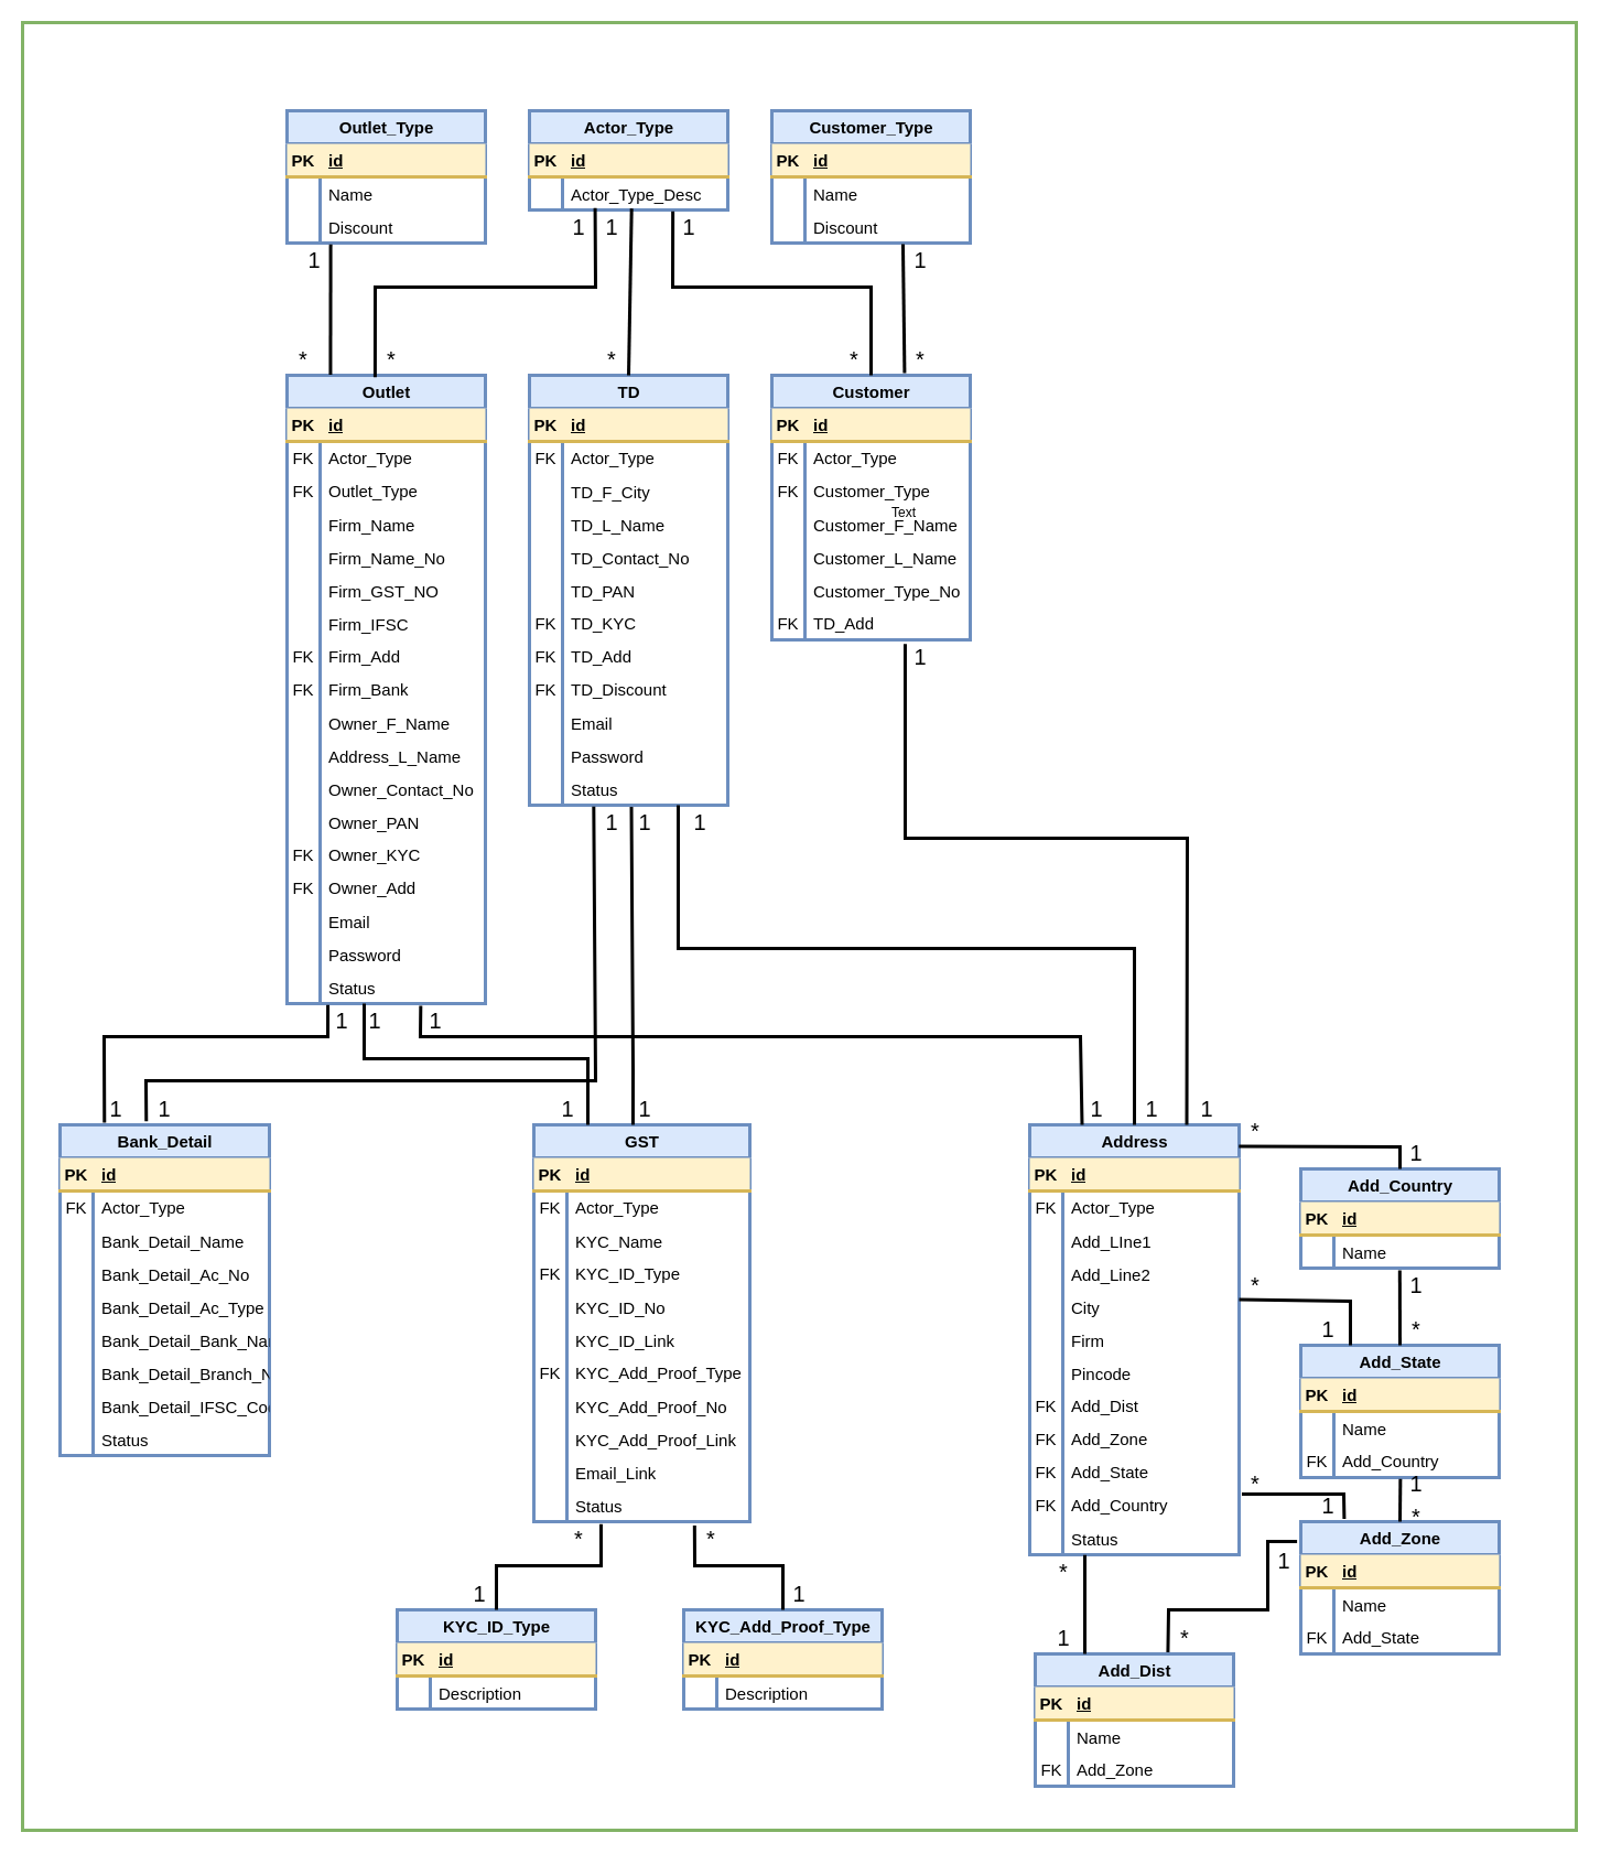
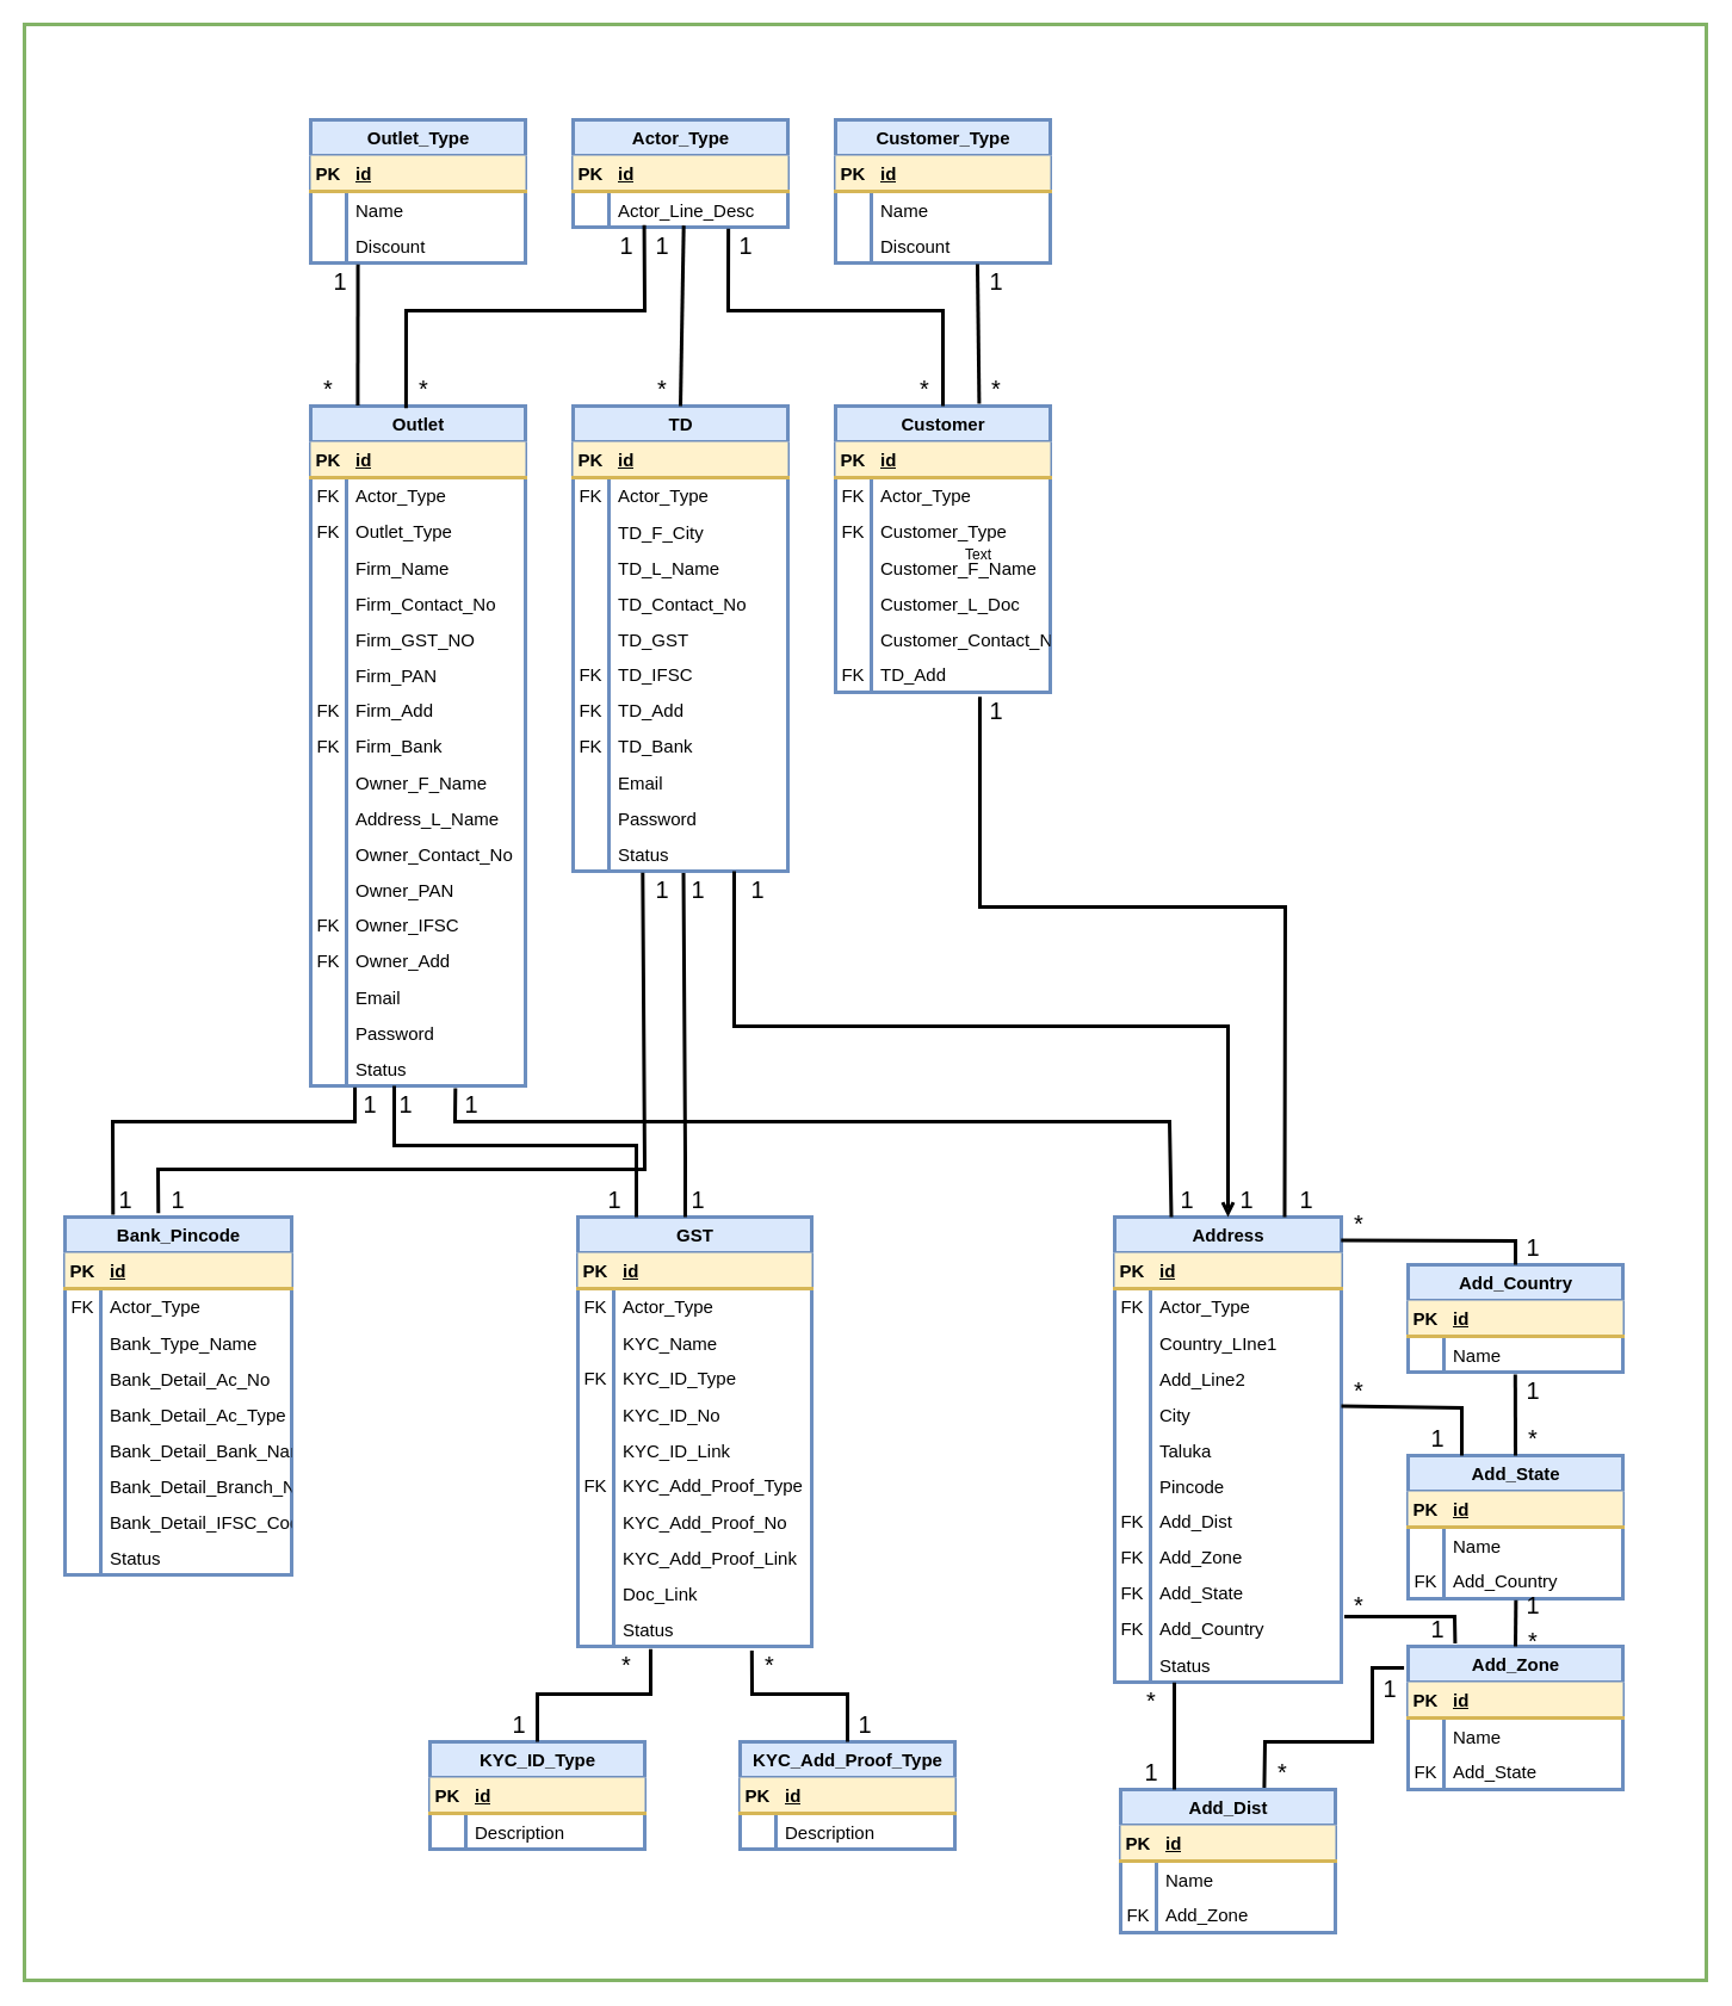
- <mxCell id="125" value="Actor_Type_Desc" style="shape=partialRectangle;connectable=0;fillColor=none;top=0;left=0;bottom=0;right=0;align=left;spacingLeft=6;overflow=hidden;strokeWidth=3;fontSize=15;" vertex="1" parent="123"><mxGeometry x="30" width="150" height="30" as="geometry"><mxRectangle width="150" height="30" as="alternateBounds" /></mxGeometry></mxCell>
+ <mxCell id="125" value="Actor_Line_Desc" style="shape=partialRectangle;connectable=0;fillColor=none;top=0;left=0;bottom=0;right=0;align=left;spacingLeft=6;overflow=hidden;strokeWidth=3;fontSize=15;" vertex="1" parent="123"><mxGeometry x="30" width="150" height="30" as="geometry"><mxRectangle width="150" height="30" as="alternateBounds" /></mxGeometry></mxCell>
- <mxCell id="18" value="Firm_Name_No" style="shape=partialRectangle;connectable=0;fillColor=none;top=0;left=0;bottom=0;right=0;align=left;spacingLeft=6;overflow=hidden;strokeWidth=3;fontSize=15;" vertex="1" parent="16"><mxGeometry x="30" width="150" height="30" as="geometry"><mxRectangle width="150" height="30" as="alternateBounds" /></mxGeometry></mxCell>
+ <mxCell id="18" value="Firm_Contact_No" style="shape=partialRectangle;connectable=0;fillColor=none;top=0;left=0;bottom=0;right=0;align=left;spacingLeft=6;overflow=hidden;strokeWidth=3;fontSize=15;" vertex="1" parent="16"><mxGeometry x="30" width="150" height="30" as="geometry"><mxRectangle width="150" height="30" as="alternateBounds" /></mxGeometry></mxCell>
- <mxCell id="112" value="Customer_L_Name" style="shape=partialRectangle;connectable=0;fillColor=none;top=0;left=0;bottom=0;right=0;align=left;spacingLeft=6;overflow=hidden;strokeWidth=3;fontSize=15;" vertex="1" parent="110"><mxGeometry x="30" width="150" height="30" as="geometry"><mxRectangle width="150" height="30" as="alternateBounds" /></mxGeometry></mxCell>
+ <mxCell id="112" value="Customer_L_Doc" style="shape=partialRectangle;connectable=0;fillColor=none;top=0;left=0;bottom=0;right=0;align=left;spacingLeft=6;overflow=hidden;strokeWidth=3;fontSize=15;" vertex="1" parent="110"><mxGeometry x="30" width="150" height="30" as="geometry"><mxRectangle width="150" height="30" as="alternateBounds" /></mxGeometry></mxCell>
- <mxCell id="78" value="TD_PAN" style="shape=partialRectangle;connectable=0;fillColor=none;top=0;left=0;bottom=0;right=0;align=left;spacingLeft=6;overflow=hidden;strokeWidth=3;fontSize=15;" vertex="1" parent="76"><mxGeometry x="30" width="150" height="30" as="geometry"><mxRectangle width="150" height="30" as="alternateBounds" /></mxGeometry></mxCell>
+ <mxCell id="78" value="TD_GST" style="shape=partialRectangle;connectable=0;fillColor=none;top=0;left=0;bottom=0;right=0;align=left;spacingLeft=6;overflow=hidden;strokeWidth=3;fontSize=15;" vertex="1" parent="76"><mxGeometry x="30" width="150" height="30" as="geometry"><mxRectangle width="150" height="30" as="alternateBounds" /></mxGeometry></mxCell>
- <mxCell id="115" value="Customer_Type_No" style="shape=partialRectangle;connectable=0;fillColor=none;top=0;left=0;bottom=0;right=0;align=left;spacingLeft=6;overflow=hidden;strokeWidth=3;fontSize=15;" vertex="1" parent="113"><mxGeometry x="30" width="150" height="30" as="geometry"><mxRectangle width="150" height="30" as="alternateBounds" /></mxGeometry></mxCell>
+ <mxCell id="115" value="Customer_Contact_No" style="shape=partialRectangle;connectable=0;fillColor=none;top=0;left=0;bottom=0;right=0;align=left;spacingLeft=6;overflow=hidden;strokeWidth=3;fontSize=15;" vertex="1" parent="113"><mxGeometry x="30" width="150" height="30" as="geometry"><mxRectangle width="150" height="30" as="alternateBounds" /></mxGeometry></mxCell>
- <mxCell id="81" value="TD_KYC" style="shape=partialRectangle;connectable=0;fillColor=none;top=0;left=0;bottom=0;right=0;align=left;spacingLeft=6;fontStyle=0;overflow=hidden;whiteSpace=wrap;html=1;strokeWidth=3;fontSize=15;" vertex="1" parent="79"><mxGeometry x="30" width="150" height="30" as="geometry"><mxRectangle width="150" height="30" as="alternateBounds" /></mxGeometry></mxCell>
+ <mxCell id="81" value="TD_IFSC" style="shape=partialRectangle;connectable=0;fillColor=none;top=0;left=0;bottom=0;right=0;align=left;spacingLeft=6;fontStyle=0;overflow=hidden;whiteSpace=wrap;html=1;strokeWidth=3;fontSize=15;" vertex="1" parent="79"><mxGeometry x="30" width="150" height="30" as="geometry"><mxRectangle width="150" height="30" as="alternateBounds" /></mxGeometry></mxCell>
- <mxCell id="24" value="Firm_IFSC" style="shape=partialRectangle;connectable=0;fillColor=none;top=0;left=0;bottom=0;right=0;align=left;spacingLeft=6;overflow=hidden;strokeWidth=3;fontSize=15;" vertex="1" parent="22"><mxGeometry x="30" width="150" height="30" as="geometry"><mxRectangle width="150" height="30" as="alternateBounds" /></mxGeometry></mxCell>
+ <mxCell id="24" value="Firm_PAN" style="shape=partialRectangle;connectable=0;fillColor=none;top=0;left=0;bottom=0;right=0;align=left;spacingLeft=6;overflow=hidden;strokeWidth=3;fontSize=15;" vertex="1" parent="22"><mxGeometry x="30" width="150" height="30" as="geometry"><mxRectangle width="150" height="30" as="alternateBounds" /></mxGeometry></mxCell>
- <mxCell id="87" value="TD_Discount" style="shape=partialRectangle;connectable=0;fillColor=none;top=0;left=0;bottom=0;right=0;align=left;spacingLeft=6;fontStyle=0;overflow=hidden;whiteSpace=wrap;html=1;strokeWidth=3;fontSize=15;" vertex="1" parent="85"><mxGeometry x="30" width="150" height="30" as="geometry"><mxRectangle width="150" height="30" as="alternateBounds" /></mxGeometry></mxCell>
+ <mxCell id="87" value="TD_Bank" style="shape=partialRectangle;connectable=0;fillColor=none;top=0;left=0;bottom=0;right=0;align=left;spacingLeft=6;fontStyle=0;overflow=hidden;whiteSpace=wrap;html=1;strokeWidth=3;fontSize=15;" vertex="1" parent="85"><mxGeometry x="30" width="150" height="30" as="geometry"><mxRectangle width="150" height="30" as="alternateBounds" /></mxGeometry></mxCell>
- <mxCell id="45" value="Owner_KYC" style="shape=partialRectangle;connectable=0;fillColor=none;top=0;left=0;bottom=0;right=0;align=left;spacingLeft=6;fontStyle=0;overflow=hidden;whiteSpace=wrap;html=1;strokeWidth=3;fontSize=15;" vertex="1" parent="43"><mxGeometry x="30" width="150" height="30" as="geometry"><mxRectangle width="150" height="30" as="alternateBounds" /></mxGeometry></mxCell>
+ <mxCell id="45" value="Owner_IFSC" style="shape=partialRectangle;connectable=0;fillColor=none;top=0;left=0;bottom=0;right=0;align=left;spacingLeft=6;fontStyle=0;overflow=hidden;whiteSpace=wrap;html=1;strokeWidth=3;fontSize=15;" vertex="1" parent="43"><mxGeometry x="30" width="150" height="30" as="geometry"><mxRectangle width="150" height="30" as="alternateBounds" /></mxGeometry></mxCell>
- <mxCell id="348" value="" style="endArrow=none;html=1;rounded=0;exitX=0.75;exitY=1;exitDx=0;exitDy=0;entryX=0.5;entryY=0;entryDx=0;entryDy=0;strokeWidth=3;" edge="1" parent="1" source="60" target="213"><mxGeometry relative="1" as="geometry"><mxPoint x="740" y="830" as="sourcePoint" /><mxPoint x="900" y="830" as="targetPoint" /><Array as="points"><mxPoint x="615" y="860" /><mxPoint x="1029" y="860" /></Array></mxGeometry></mxCell>
+ <mxCell id="348" value="" style="endArrow=open;html=1;rounded=0;exitX=0.75;exitY=1;exitDx=0;exitDy=0;entryX=0.5;entryY=0;entryDx=0;entryDy=0;strokeWidth=3;" edge="1" parent="1" source="60" target="213"><mxGeometry relative="1" as="geometry"><mxPoint x="740" y="830" as="sourcePoint" /><mxPoint x="900" y="830" as="targetPoint" /><Array as="points"><mxPoint x="615" y="860" /><mxPoint x="1029" y="860" /></Array></mxGeometry></mxCell>
- <mxCell id="151" value="Bank_Detail" style="shape=table;startSize=30;container=1;collapsible=1;childLayout=tableLayout;fixedRows=1;rowLines=0;fontStyle=1;align=center;resizeLast=1;html=1;fillColor=#dae8fc;strokeColor=#6c8ebf;strokeWidth=3;fontSize=15;" vertex="1" parent="1"><mxGeometry x="54" y="1020" width="190.0" height="300" as="geometry" /></mxCell>
+ <mxCell id="151" value="Bank_Pincode" style="shape=table;startSize=30;container=1;collapsible=1;childLayout=tableLayout;fixedRows=1;rowLines=0;fontStyle=1;align=center;resizeLast=1;html=1;fillColor=#dae8fc;strokeColor=#6c8ebf;strokeWidth=3;fontSize=15;" vertex="1" parent="1"><mxGeometry x="54" y="1020" width="190.0" height="300" as="geometry" /></mxCell>
- <mxCell id="160" value="Bank_Detail_Name" style="shape=partialRectangle;connectable=0;fillColor=none;top=0;left=0;bottom=0;right=0;align=left;spacingLeft=6;overflow=hidden;strokeWidth=3;fontSize=15;" vertex="1" parent="158"><mxGeometry x="30" width="160.0" height="30" as="geometry"><mxRectangle width="160.0" height="30" as="alternateBounds" /></mxGeometry></mxCell>
+ <mxCell id="160" value="Bank_Type_Name" style="shape=partialRectangle;connectable=0;fillColor=none;top=0;left=0;bottom=0;right=0;align=left;spacingLeft=6;overflow=hidden;strokeWidth=3;fontSize=15;" vertex="1" parent="158"><mxGeometry x="30" width="160.0" height="30" as="geometry"><mxRectangle width="160.0" height="30" as="alternateBounds" /></mxGeometry></mxCell>
- <mxCell id="222" value="Add_LIne1" style="shape=partialRectangle;connectable=0;fillColor=none;top=0;left=0;bottom=0;right=0;align=left;spacingLeft=6;overflow=hidden;strokeWidth=3;fontSize=15;" vertex="1" parent="220"><mxGeometry x="30" width="160.0" height="30" as="geometry"><mxRectangle width="160.0" height="30" as="alternateBounds" /></mxGeometry></mxCell>
+ <mxCell id="222" value="Country_LIne1" style="shape=partialRectangle;connectable=0;fillColor=none;top=0;left=0;bottom=0;right=0;align=left;spacingLeft=6;overflow=hidden;strokeWidth=3;fontSize=15;" vertex="1" parent="220"><mxGeometry x="30" width="160.0" height="30" as="geometry"><mxRectangle width="160.0" height="30" as="alternateBounds" /></mxGeometry></mxCell>
- <mxCell id="231" value="Firm" style="shape=partialRectangle;connectable=0;fillColor=none;top=0;left=0;bottom=0;right=0;align=left;spacingLeft=6;overflow=hidden;strokeWidth=3;fontSize=15;" vertex="1" parent="229"><mxGeometry x="30" width="160.0" height="30" as="geometry"><mxRectangle width="160.0" height="30" as="alternateBounds" /></mxGeometry></mxCell>
+ <mxCell id="231" value="Taluka" style="shape=partialRectangle;connectable=0;fillColor=none;top=0;left=0;bottom=0;right=0;align=left;spacingLeft=6;overflow=hidden;strokeWidth=3;fontSize=15;" vertex="1" parent="229"><mxGeometry x="30" width="160.0" height="30" as="geometry"><mxRectangle width="160.0" height="30" as="alternateBounds" /></mxGeometry></mxCell>
- <mxCell id="209" value="Email_Link" style="shape=partialRectangle;connectable=0;fillColor=none;top=0;left=0;bottom=0;right=0;align=left;spacingLeft=6;overflow=hidden;strokeWidth=3;fontSize=15;" vertex="1" parent="207"><mxGeometry x="30" width="166" height="30" as="geometry"><mxRectangle width="166" height="30" as="alternateBounds" /></mxGeometry></mxCell>
+ <mxCell id="209" value="Doc_Link" style="shape=partialRectangle;connectable=0;fillColor=none;top=0;left=0;bottom=0;right=0;align=left;spacingLeft=6;overflow=hidden;strokeWidth=3;fontSize=15;" vertex="1" parent="207"><mxGeometry x="30" width="166" height="30" as="geometry"><mxRectangle width="166" height="30" as="alternateBounds" /></mxGeometry></mxCell>
